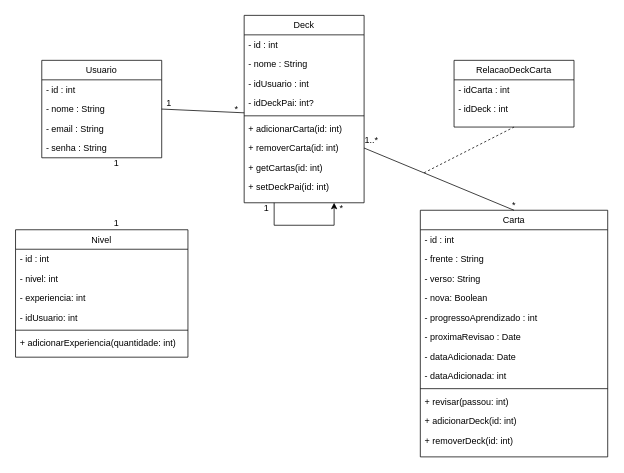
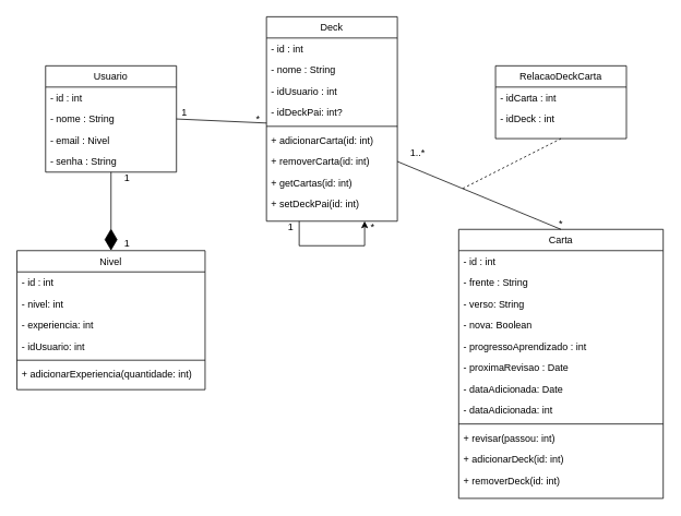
- <mxCell id="5" value="- email : String" style="text;align=left;verticalAlign=top;spacingLeft=4;spacingRight=4;overflow=hidden;rotatable=0;points=[[0,0.5],[1,0.5]];portConstraint=eastwest;rounded=0;shadow=0;html=0;" vertex="1" parent="2"><mxGeometry y="78" width="160" height="26" as="geometry" /></mxCell>
+ <mxCell id="5" value="- email : Nivel" style="text;align=left;verticalAlign=top;spacingLeft=4;spacingRight=4;overflow=hidden;rotatable=0;points=[[0,0.5],[1,0.5]];portConstraint=eastwest;rounded=0;shadow=0;html=0;" vertex="1" parent="2"><mxGeometry y="78" width="160" height="26" as="geometry" /></mxCell>
- <mxCell id="49" value="1..*" style="text;html=1;align=center;verticalAlign=middle;whiteSpace=wrap;rounded=0;" vertex="1" parent="1"><mxGeometry x="485" y="180" width="20" height="14" as="geometry" /></mxCell>
+ <mxCell id="49" value="1..*" style="text;html=1;align=center;verticalAlign=middle;whiteSpace=wrap;rounded=0;" vertex="1" parent="1"><mxGeometry x="500" y="180" width="20" height="14" as="geometry" /></mxCell>
+ <mxCell id="41" value="" style="endArrow=diamondThin;endFill=1;endSize=24;html=1;rounded=0;entryX=0.5;entryY=0;entryDx=0;entryDy=0;exitX=0.5;exitY=1;exitDx=0;exitDy=0;exitPerimeter=0;" edge="1" parent="1" source="6" target="30"><mxGeometry width="160" relative="1" as="geometry"><mxPoint x="115" y="290" as="sourcePoint" /><mxPoint x="495" y="390" as="targetPoint" /></mxGeometry></mxCell>
